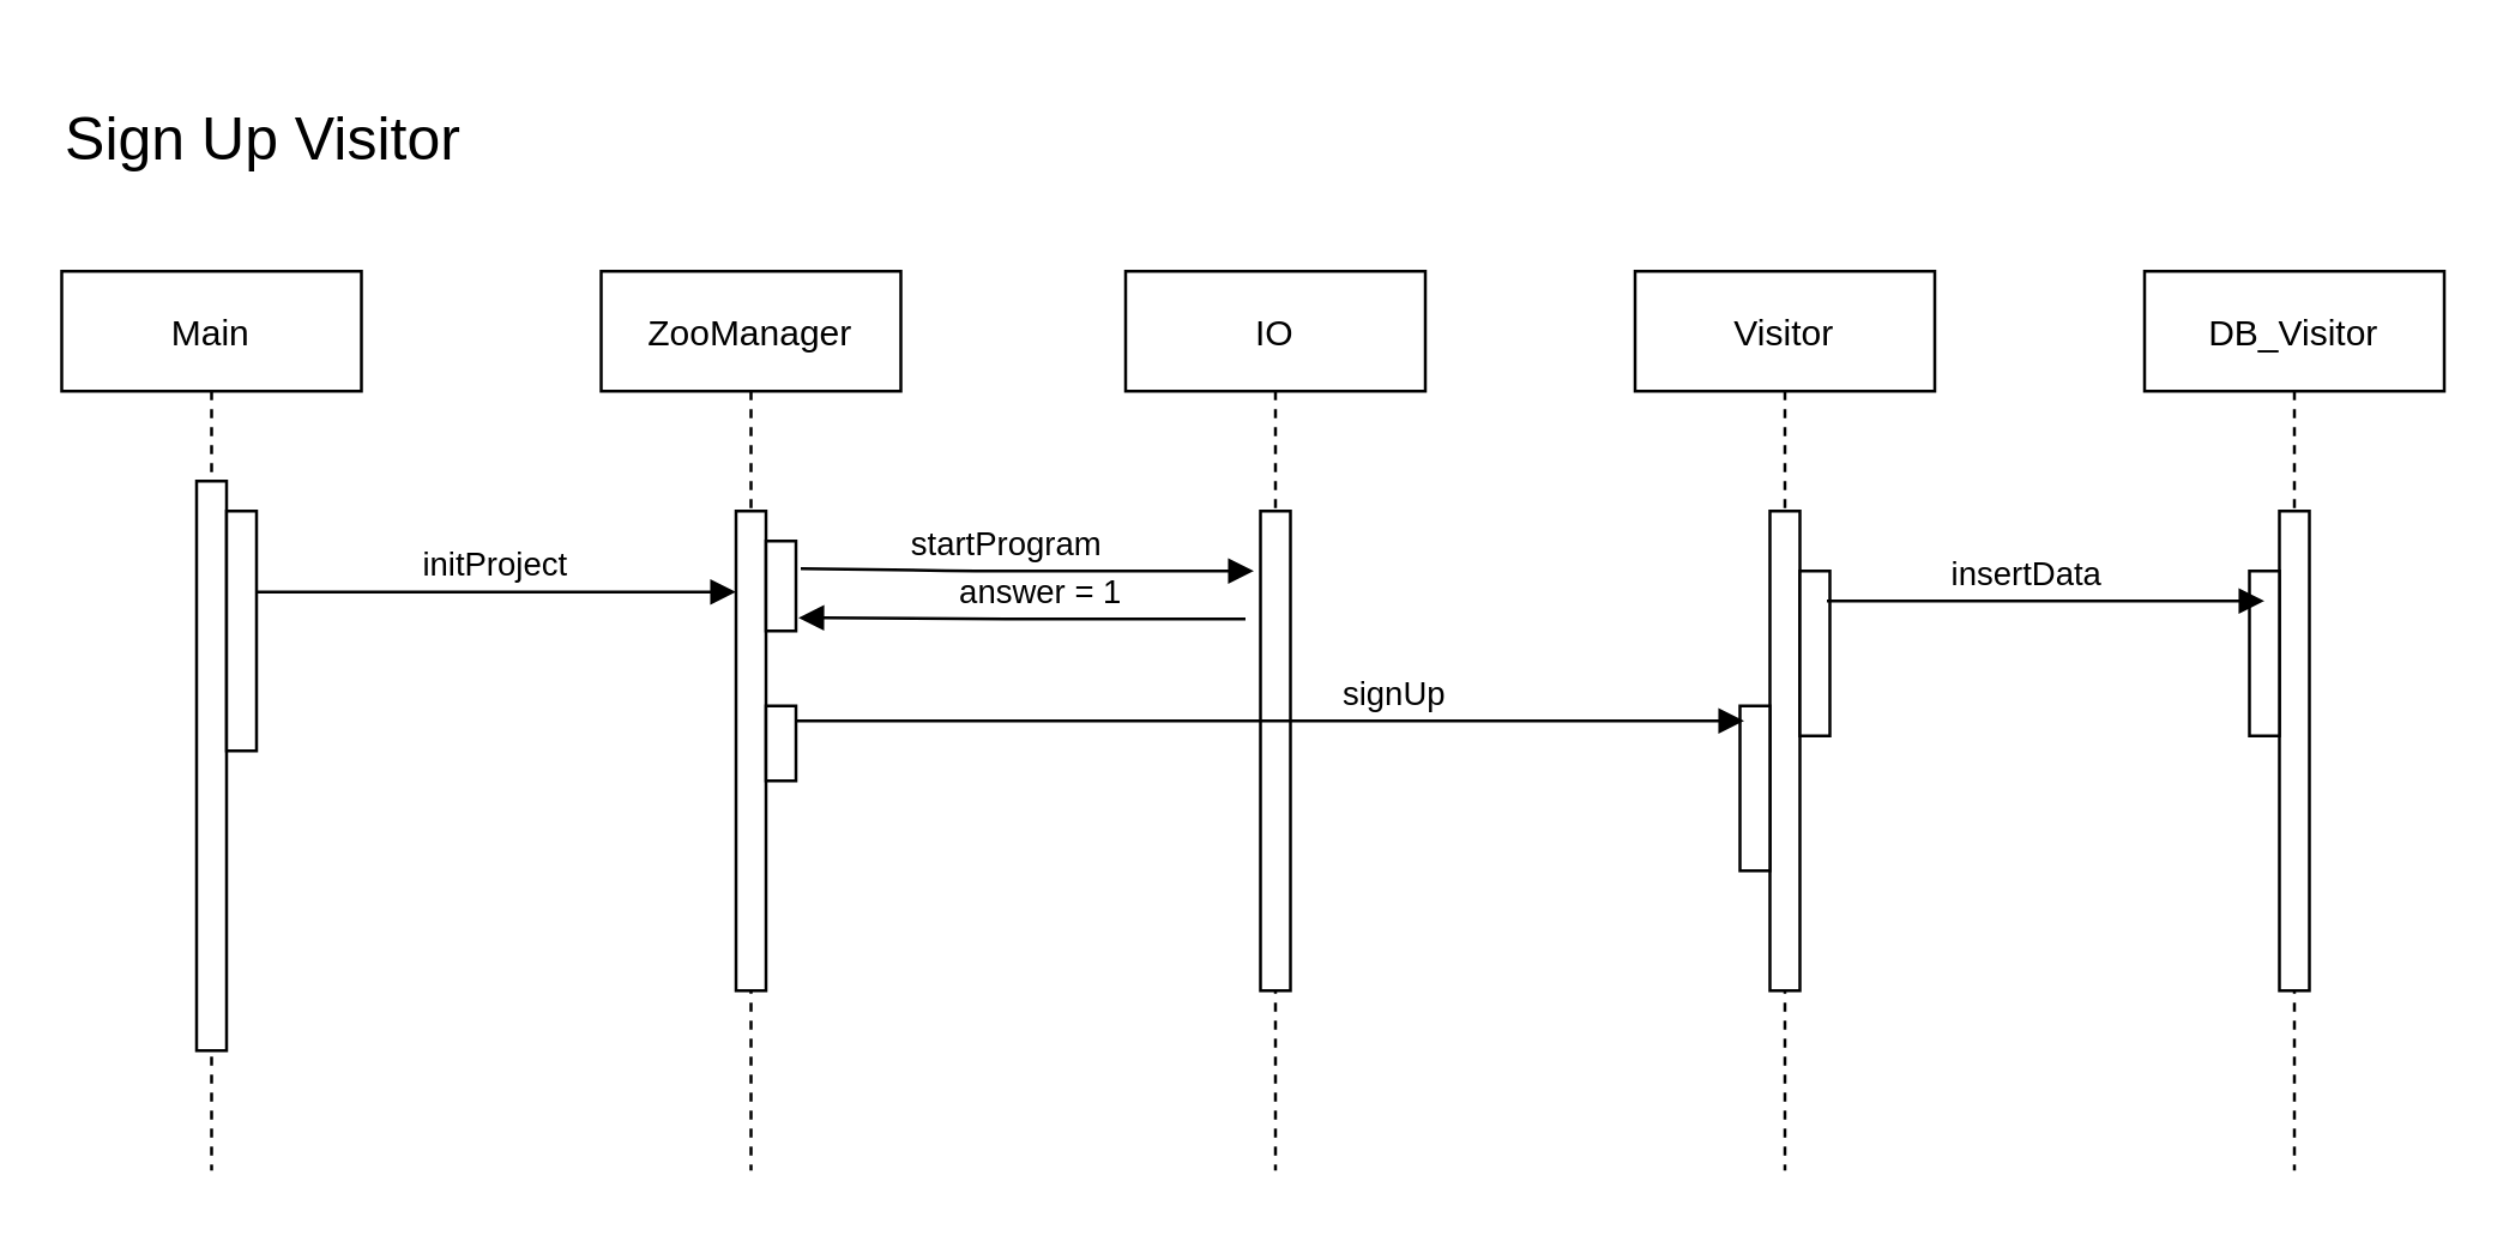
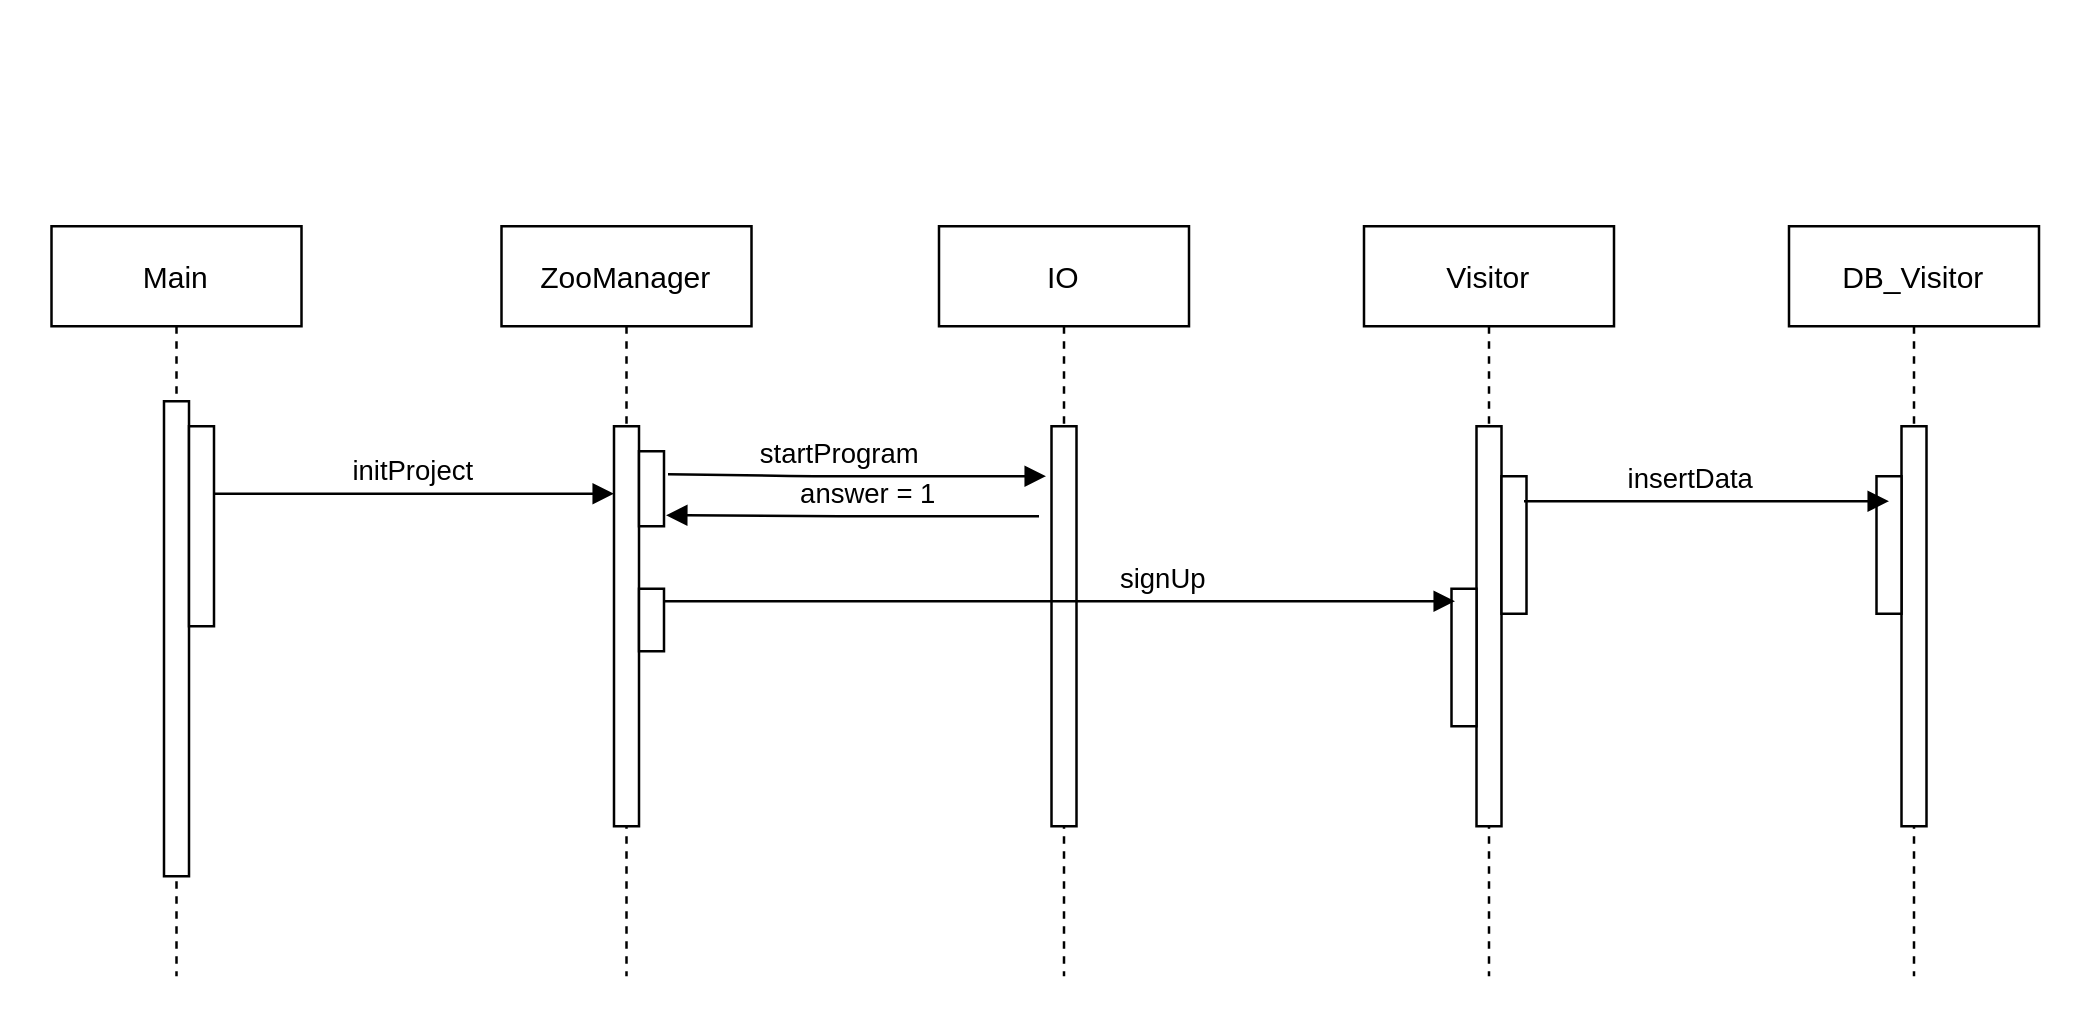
- <mxCell id="23" value="&lt;font style=&quot;font-size: 20px&quot;&gt;Sign Up Visitor&lt;/font&gt;" style="text;html=1;strokeColor=none;fillColor=none;align=center;verticalAlign=middle;whiteSpace=wrap;rounded=0;" vertex="1" parent="1"><mxGeometry x="20" y="20" width="135" height="50" as="geometry" /></mxCell>
